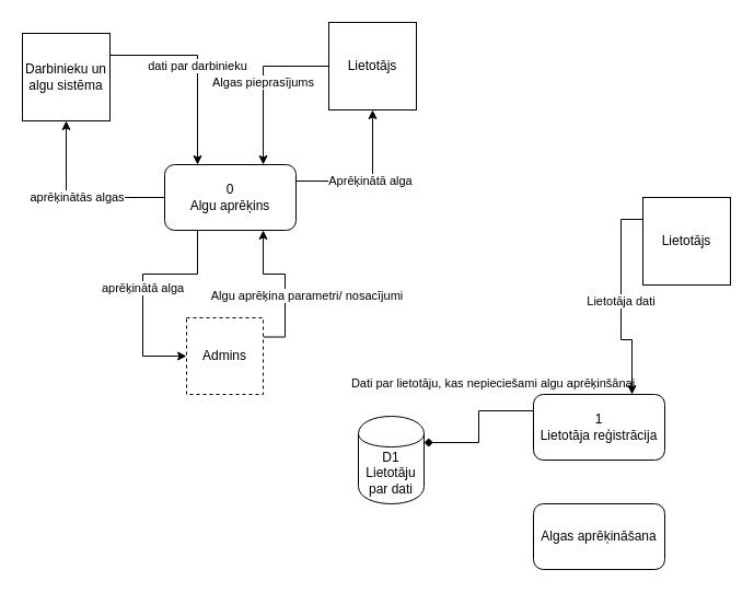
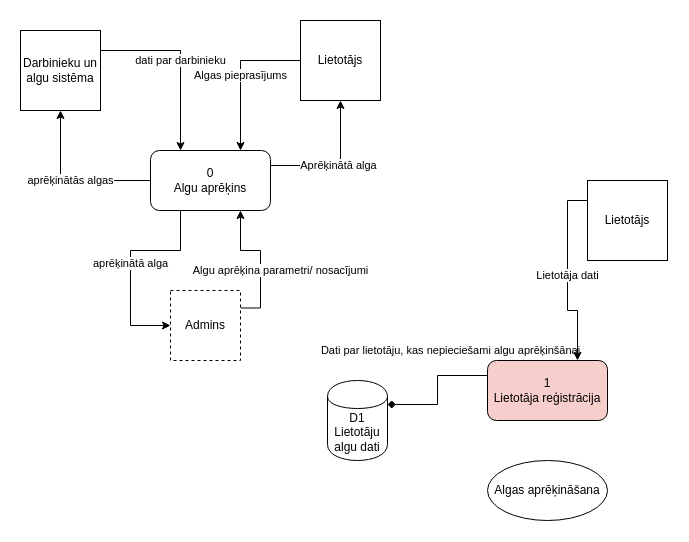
- <mxCell id="13" value="1&lt;br&gt;Lietotāja reģistrācija&lt;br&gt;" style="rounded=1;whiteSpace=wrap;html=1;" parent="1" vertex="1"><mxGeometry x="487" y="360" width="120" height="60" as="geometry" /></mxCell>
+ <mxCell id="13" value="1&lt;br&gt;Lietotāja reģistrācija&lt;br&gt;" style="rounded=1;whiteSpace=wrap;html=1;fillColor=#f8cecc;" parent="1" vertex="1"><mxGeometry x="487" y="360" width="120" height="60" as="geometry" /></mxCell>
- <mxCell id="17" value="&lt;span&gt;D1&lt;/span&gt;&lt;br&gt;&lt;span&gt;Lietotāju par dati&lt;/span&gt;" style="shape=cylinder;whiteSpace=wrap;html=1;boundedLbl=1;backgroundOutline=1;" vertex="1" parent="1"><mxGeometry x="327" y="380" width="60" height="80" as="geometry" /></mxCell>
+ <mxCell id="17" value="&lt;span&gt;D1&lt;/span&gt;&lt;br&gt;&lt;span&gt;Lietotāju algu dati&lt;/span&gt;" style="shape=cylinder;whiteSpace=wrap;html=1;boundedLbl=1;backgroundOutline=1;" vertex="1" parent="1"><mxGeometry x="327" y="380" width="60" height="80" as="geometry" /></mxCell>
- <mxCell id="16" value="Algas aprēķināšana" style="rounded=1;whiteSpace=wrap;html=1;" parent="1" vertex="1"><mxGeometry x="487" y="460" width="120" height="60" as="geometry" /></mxCell>
+ <mxCell id="16" value="Algas aprēķināšana" style="ellipse;whiteSpace=wrap;html=1;" parent="1" vertex="1"><mxGeometry x="487" y="460" width="120" height="60" as="geometry" /></mxCell>
